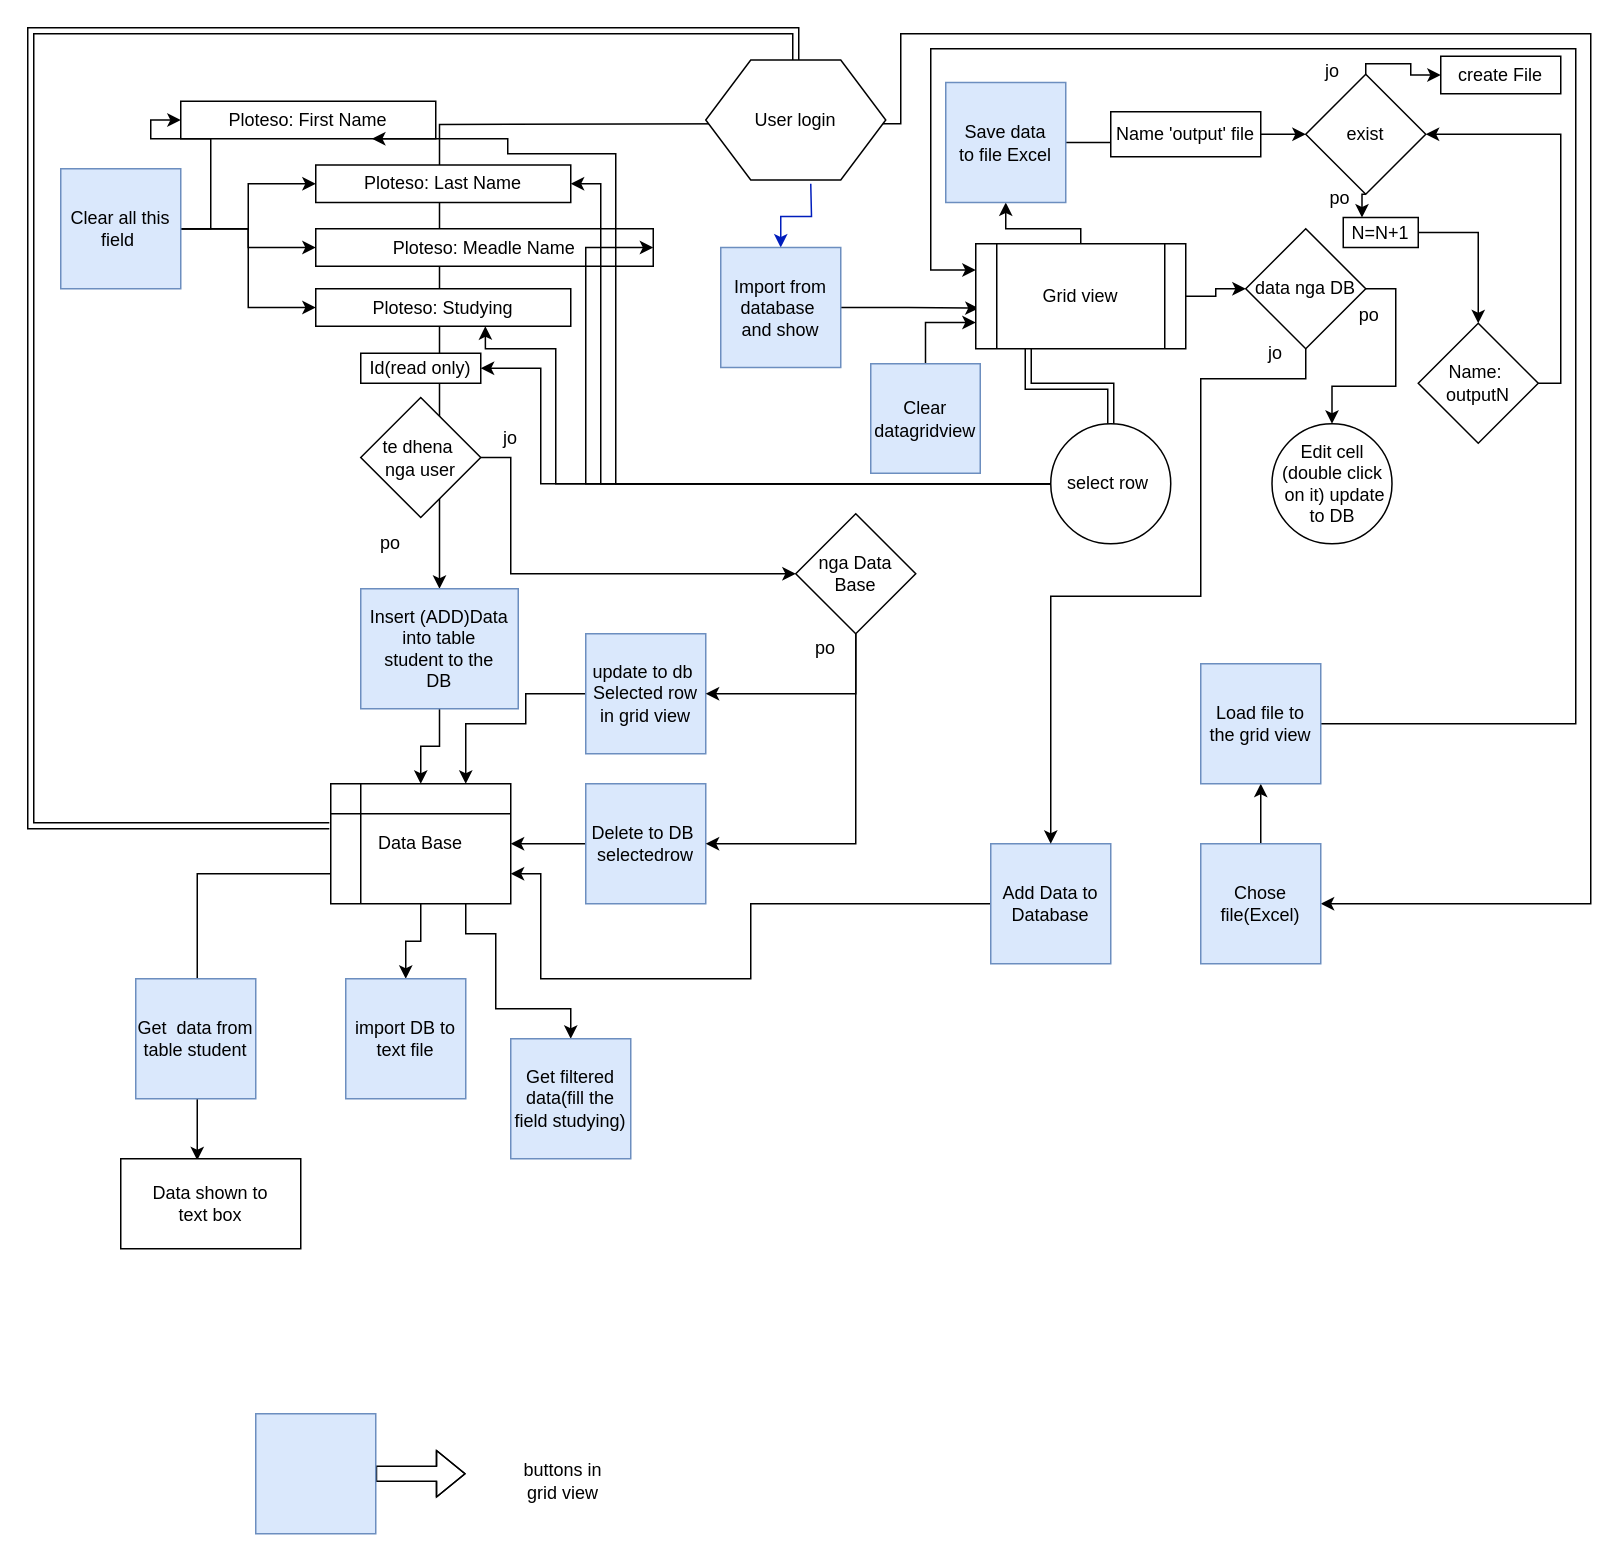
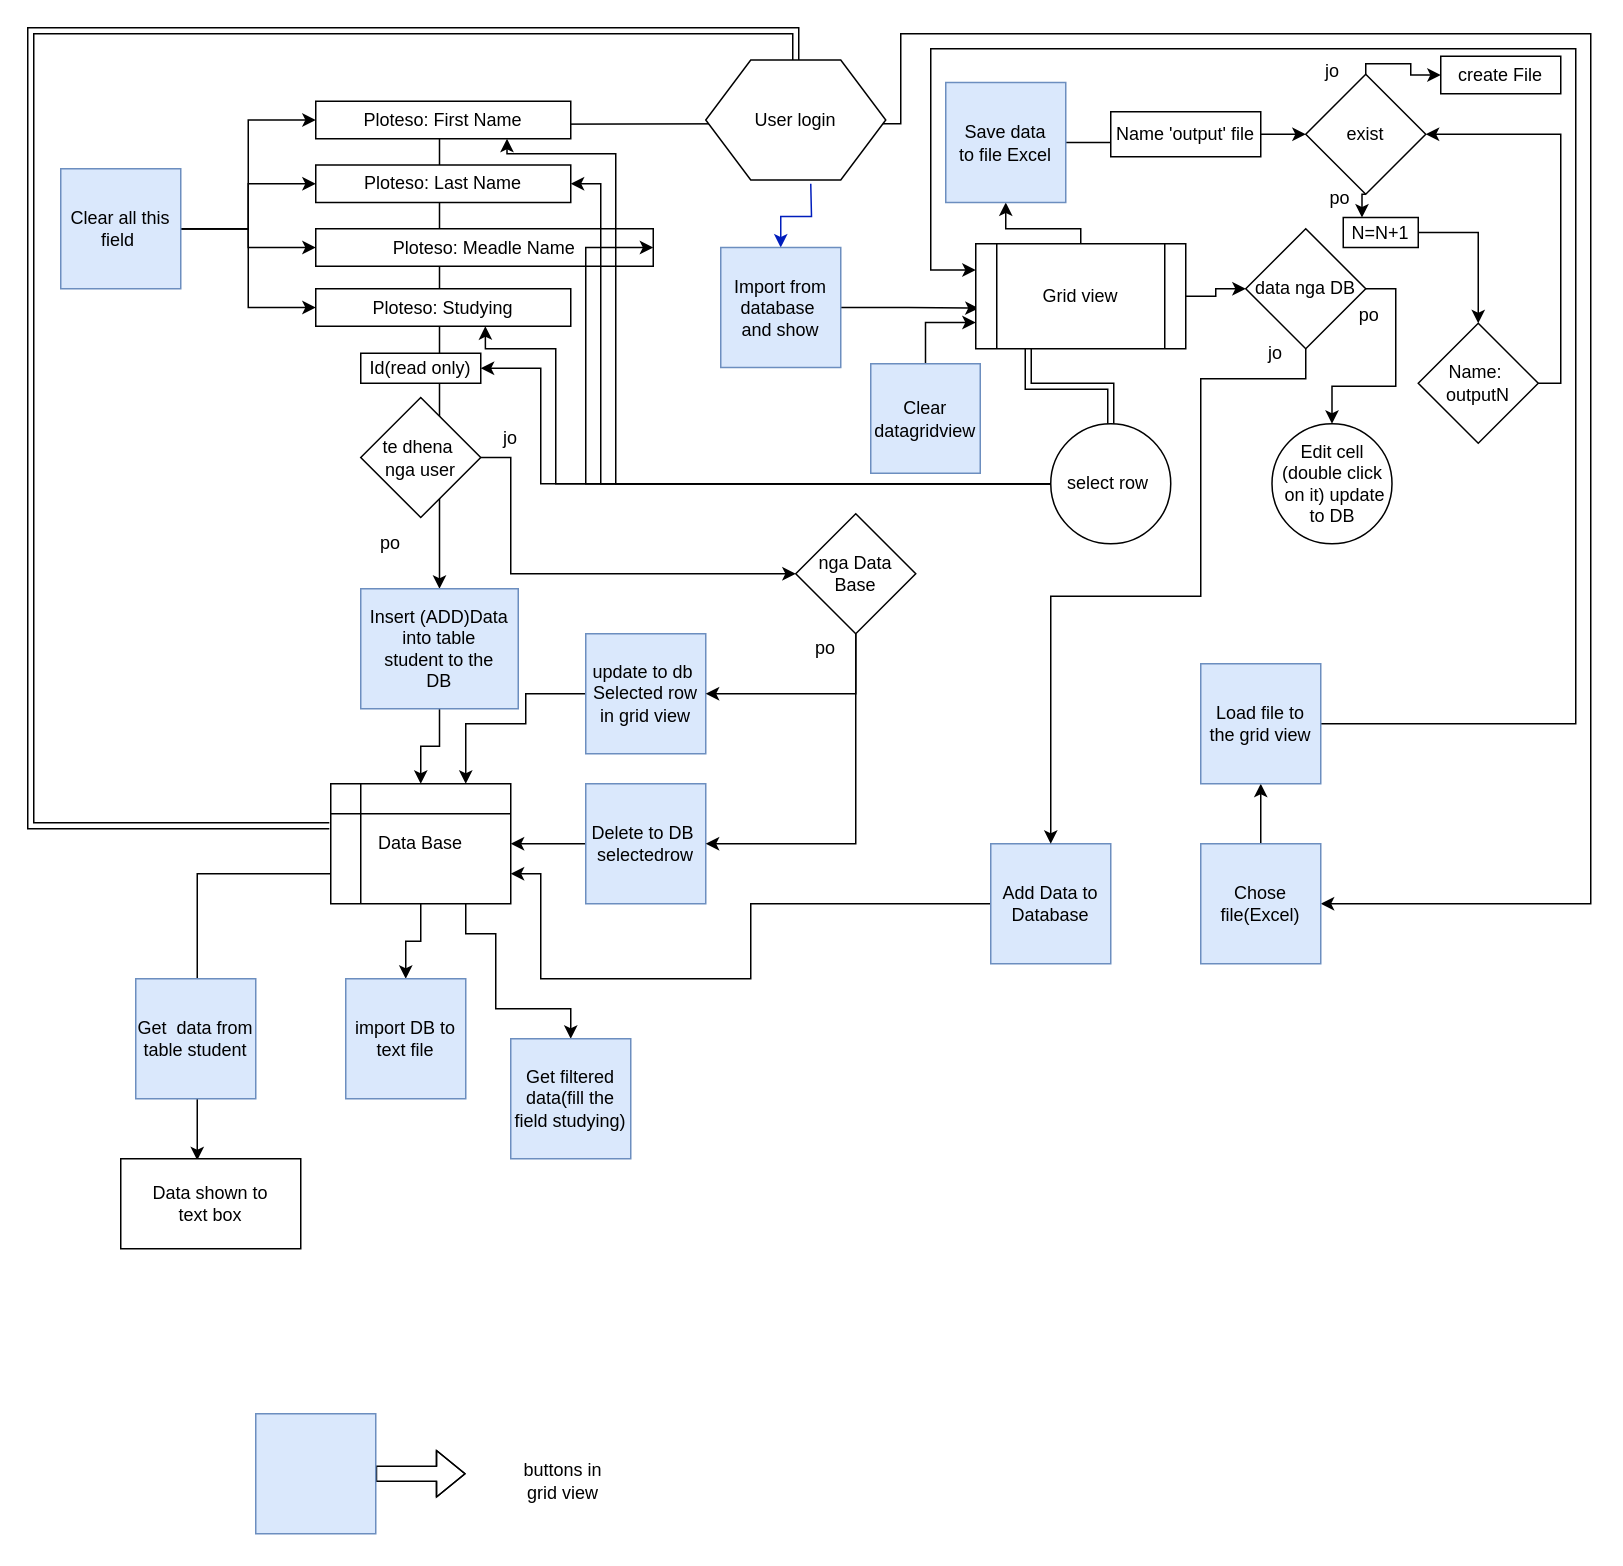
- <mxCell id="5" value="Ploteso: First Name" style="rounded=0;whiteSpace=wrap;html=1;" parent="1" vertex="1"><mxGeometry x="120" y="67" width="170" height="25" as="geometry" /></mxCell>
+ <mxCell id="5" value="Ploteso: First Name" style="rounded=0;whiteSpace=wrap;html=1;" parent="1" vertex="1"><mxGeometry x="210" y="67" width="170" height="25" as="geometry" /></mxCell>
